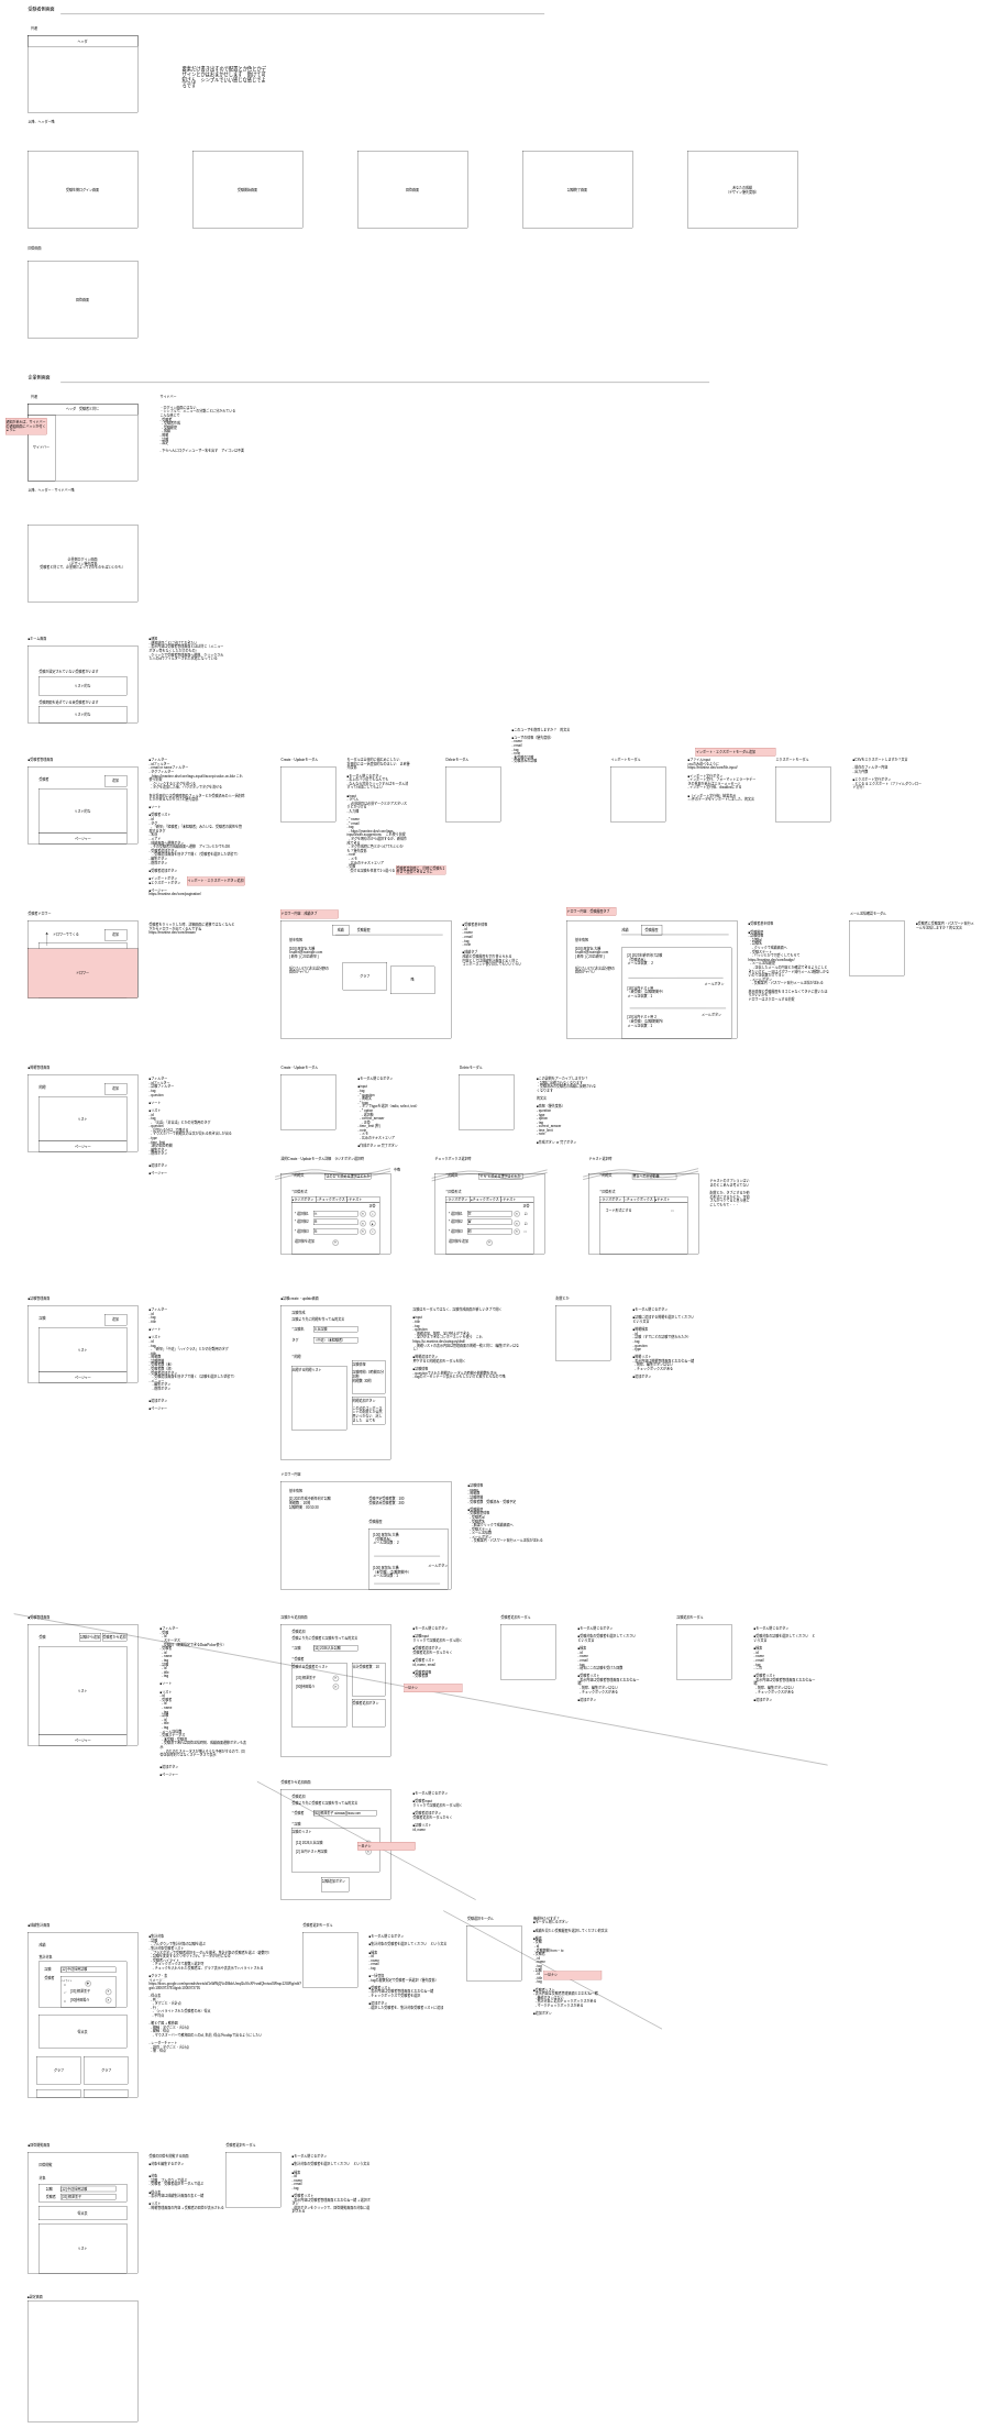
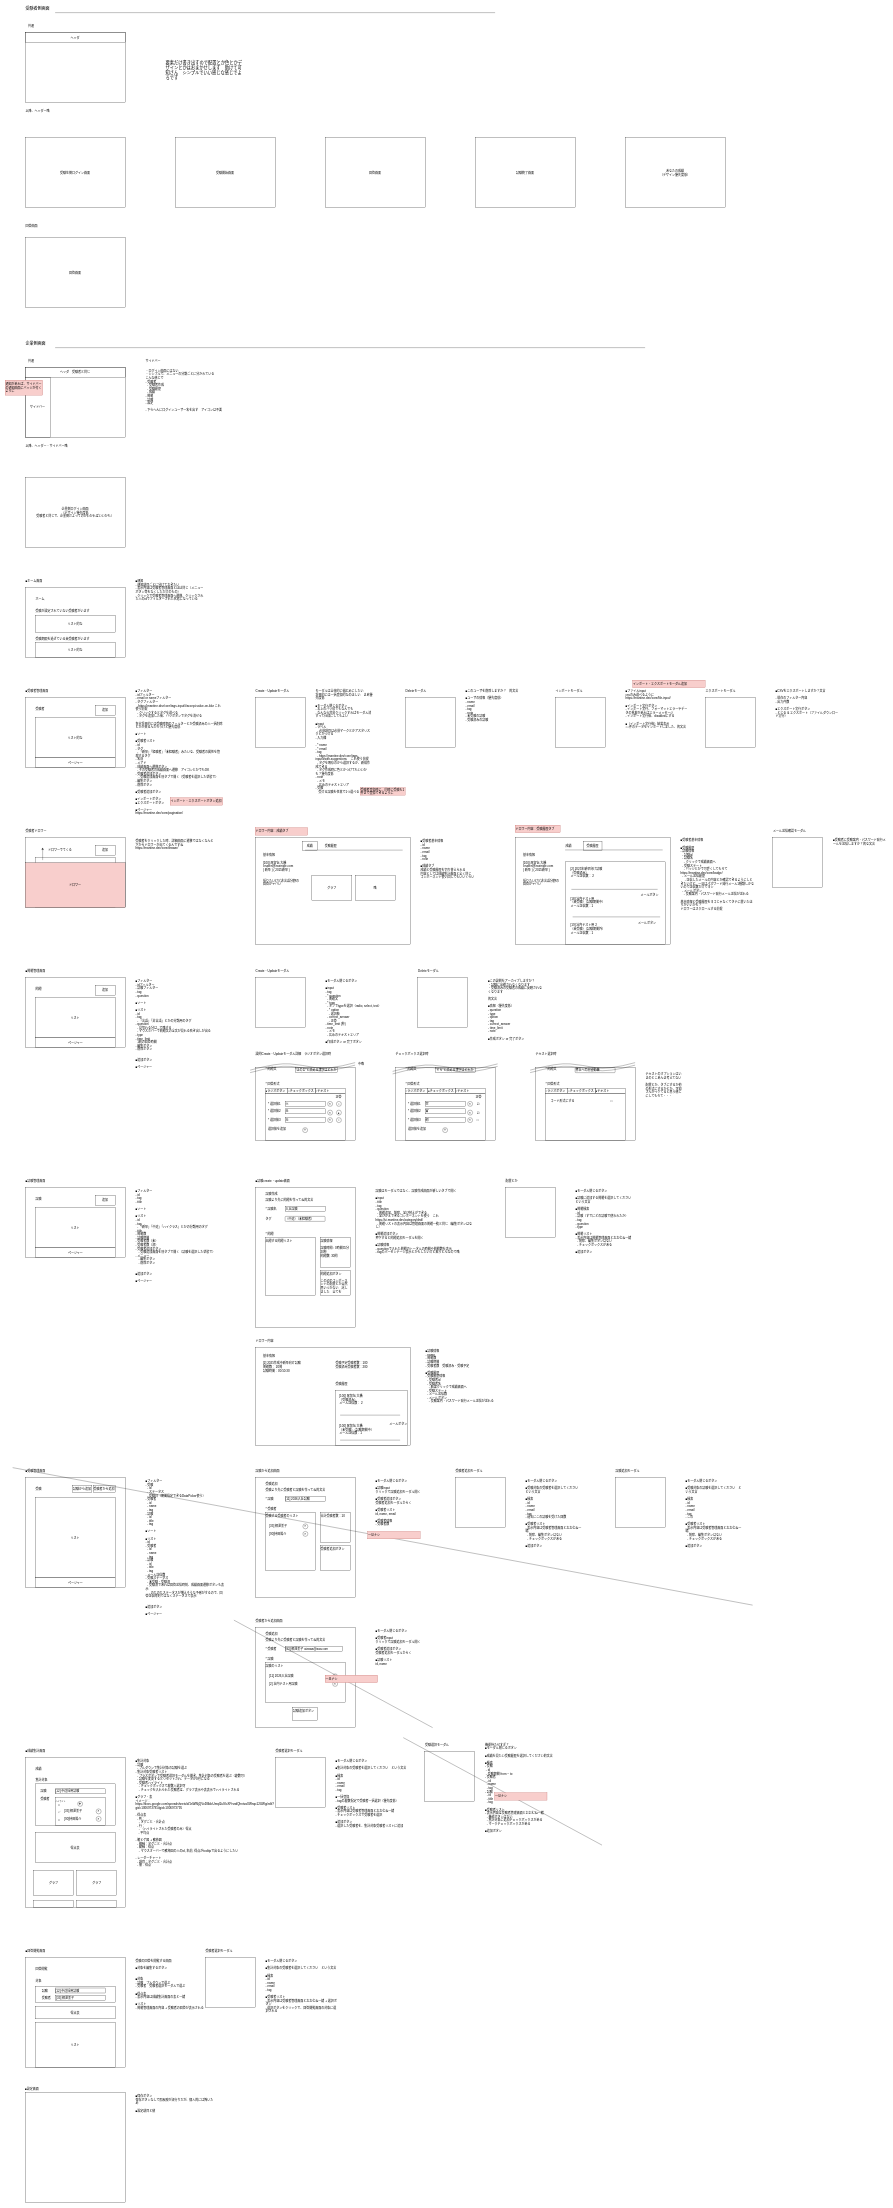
+ <mxCell id="262" value="ホーム" style="text;html=1;align=left;verticalAlign=middle;whiteSpace=wrap;rounded=0;" parent="1" vertex="1"><mxGeometry x="140" y="2380" width="140" height="30" as="geometry" /></mxCell>
- <mxCell id="33" value="&lt;div&gt;■このユーザを削除しますか？　的文言&lt;br&gt;&lt;br&gt;&lt;/div&gt;&lt;div&gt;■ユーザの情報（優先度低）&lt;br&gt;- name&lt;br&gt;- email&lt;br&gt;- tag&lt;br&gt;- note&lt;br&gt;- 未受験の試験&lt;br&gt;- 受験済みの試験&lt;br&gt;&lt;/div&gt;" style="text;html=1;align=left;verticalAlign=top;whiteSpace=wrap;rounded=0;" parent="1" vertex="1"><mxGeometry x="1860" y="2640" width="220" height="180" as="geometry" /></mxCell>
+ <mxCell id="33" value="&lt;div&gt;■このユーザを削除しますか？　的文言&lt;br&gt;&lt;br&gt;&lt;/div&gt;&lt;div&gt;■ユーザの情報（優先度低）&lt;br&gt;- name&lt;br&gt;- email&lt;br&gt;- tag&lt;br&gt;- note&lt;br&gt;- 未受験の試験&lt;br&gt;- 受験済みの試験&lt;br&gt;&lt;/div&gt;" style="text;html=1;align=left;verticalAlign=top;whiteSpace=wrap;rounded=0;" parent="1" vertex="1"><mxGeometry x="1860" y="2750" width="220" height="180" as="geometry" /></mxCell>
- <mxCell id="253" value="略" style="rounded=0;whiteSpace=wrap;html=1;fillColor=none;" parent="1" vertex="1"><mxGeometry x="1420" y="3515" width="160" height="100" as="geometry" /></mxCell>
+ <mxCell id="253" value="略" style="rounded=0;whiteSpace=wrap;html=1;fillColor=none;" parent="1" vertex="1"><mxGeometry x="1420" y="3500" width="160" height="100" as="geometry" /></mxCell>
- <mxCell id="156" value="（中途）（未経験者）" style="rounded=0;whiteSpace=wrap;html=1;fillColor=none;align=left;" parent="1" vertex="1"><mxGeometry x="1140" y="4865" width="160" height="20" as="geometry" /></mxCell>
+ <mxCell id="156" value="（中途）（未経験者）" style="whiteSpace=wrap;html=1;fillColor=none;align=left;rounded=1;" parent="1" vertex="1"><mxGeometry x="1140" y="4865" width="160" height="20" as="geometry" /></mxCell>
- <mxCell id="152" value="出題する問題リスト" style="rounded=0;whiteSpace=wrap;html=1;fillColor=none;align=left;verticalAlign=top;" parent="1" vertex="1"><mxGeometry x="1060" y="4970" width="200" height="230" as="geometry" /></mxCell>
+ <mxCell id="152" value="出題する問題リスト" style="rounded=0;whiteSpace=wrap;html=1;fillColor=none;align=left;verticalAlign=top;" parent="1" vertex="1"><mxGeometry x="1060" y="4950" width="200" height="230" as="geometry" /></mxCell>
+ <mxCell id="304" value="&lt;div style=&quot;&quot;&gt;&lt;span style=&quot;background-color: initial;&quot;&gt;■保存ボタン&lt;/span&gt;&lt;/div&gt;&lt;div style=&quot;&quot;&gt;保存ボタンなしで即反映が流行りだが、個人的には怖いため&lt;/div&gt;&lt;div style=&quot;&quot;&gt;&lt;span style=&quot;background-color: initial;&quot;&gt;&lt;br&gt;&lt;/span&gt;&lt;/div&gt;&lt;div style=&quot;&quot;&gt;&lt;span style=&quot;background-color: initial;&quot;&gt;■設定項目と値&lt;/span&gt;&lt;br&gt;&lt;/div&gt;" style="text;html=1;align=left;verticalAlign=top;whiteSpace=wrap;rounded=0;" parent="1" vertex="1"><mxGeometry x="540" y="8370" width="320" height="380" as="geometry" /></mxCell>
